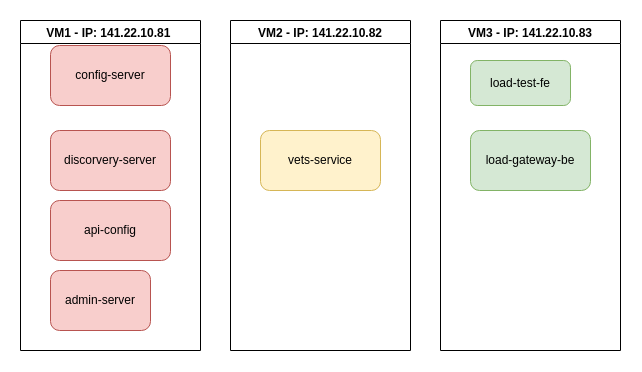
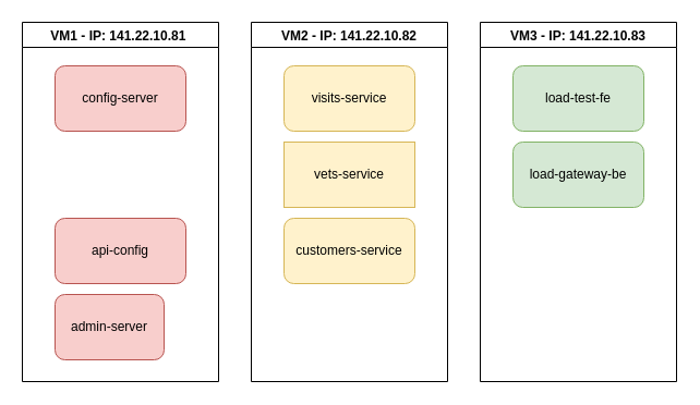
- <mxCell id="5" value="config-server" style="rounded=1;whiteSpace=wrap;html=1;fillColor=#f8cecc;strokeColor=#b85450;" vertex="1" parent="2"><mxGeometry x="30" y="25" width="120" height="60" as="geometry" /></mxCell>
+ <mxCell id="5" value="config-server" style="rounded=1;whiteSpace=wrap;html=1;fillColor=#f8cecc;strokeColor=#b85450;" vertex="1" parent="2"><mxGeometry x="30" y="40" width="120" height="60" as="geometry" /></mxCell>
- <mxCell id="12" value="load-test-fe" style="rounded=1;whiteSpace=wrap;html=1;fillColor=#d5e8d4;strokeColor=#82b366;" vertex="1" parent="11"><mxGeometry x="30" y="40" width="100" height="45" as="geometry" /></mxCell>
+ <mxCell id="12" value="load-test-fe" style="rounded=1;whiteSpace=wrap;html=1;fillColor=#d5e8d4;strokeColor=#82b366;" vertex="1" parent="11"><mxGeometry x="30" y="40" width="120" height="60" as="geometry" /></mxCell>
+ <mxCell id="10" value="visits-service" style="rounded=1;whiteSpace=wrap;html=1;fillColor=#fff2cc;strokeColor=#d6b656;" vertex="1" parent="7"><mxGeometry x="30" y="40" width="120" height="60" as="geometry" /></mxCell>
- <mxCell id="6" value="discorvery-server" style="rounded=1;whiteSpace=wrap;html=1;fillColor=#f8cecc;strokeColor=#b85450;" vertex="1" parent="2"><mxGeometry x="30" y="110" width="120" height="60" as="geometry" /></mxCell>
- <mxCell id="9" value="vets-service" style="rounded=1;whiteSpace=wrap;html=1;fillColor=#fff2cc;strokeColor=#d6b656;" vertex="1" parent="7"><mxGeometry x="30" y="110" width="120" height="60" as="geometry" /></mxCell>
+ <mxCell id="9" value="vets-service" style="whiteSpace=wrap;html=1;fillColor=#fff2cc;strokeColor=#d6b656;rounded=0;" vertex="1" parent="7"><mxGeometry x="30" y="110" width="120" height="60" as="geometry" /></mxCell>
+ <mxCell id="8" value="customers-service" style="rounded=1;whiteSpace=wrap;html=1;fillColor=#fff2cc;strokeColor=#d6b656;" vertex="1" parent="7"><mxGeometry x="30" y="180" width="120" height="60" as="geometry" /></mxCell>
